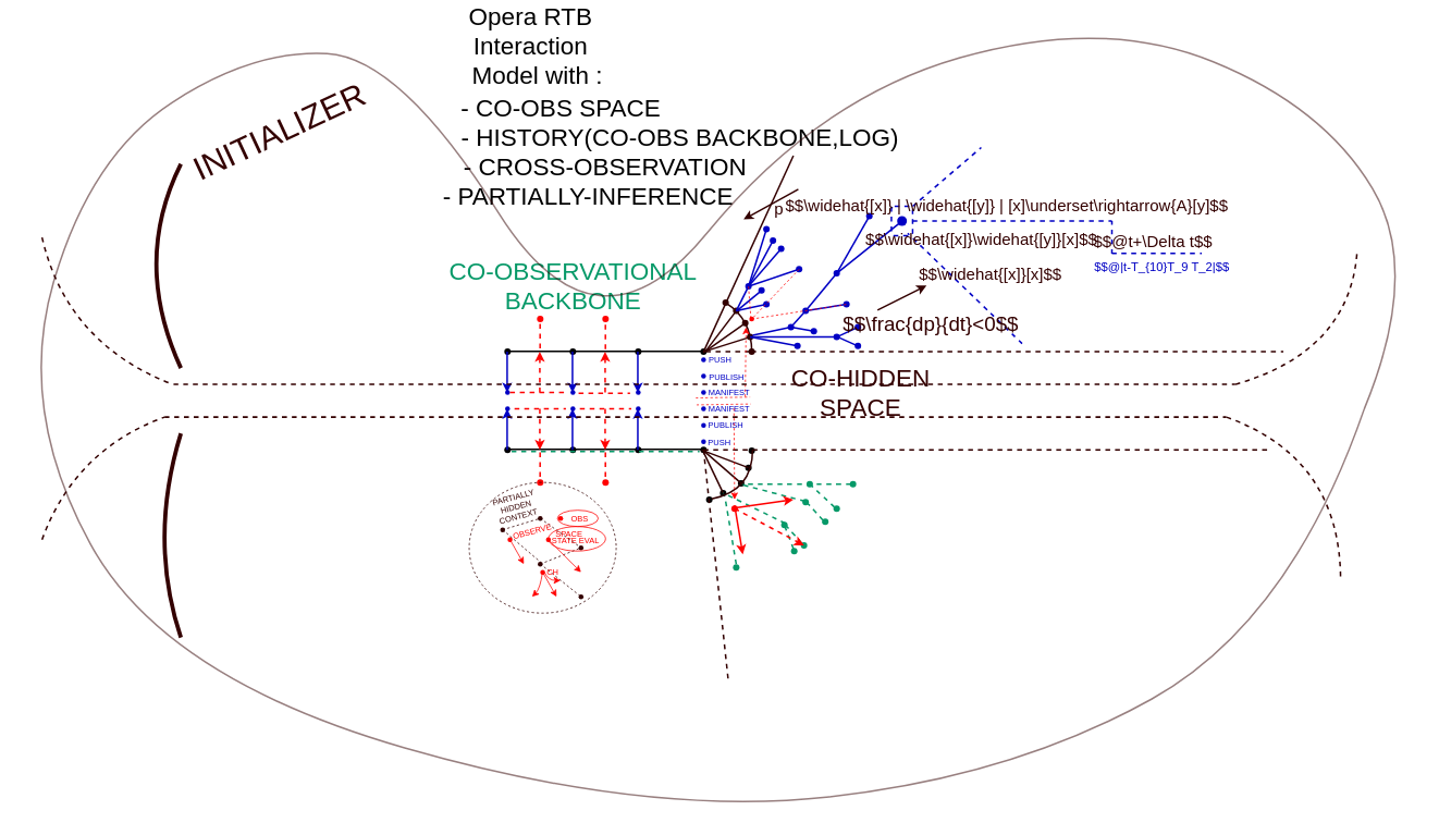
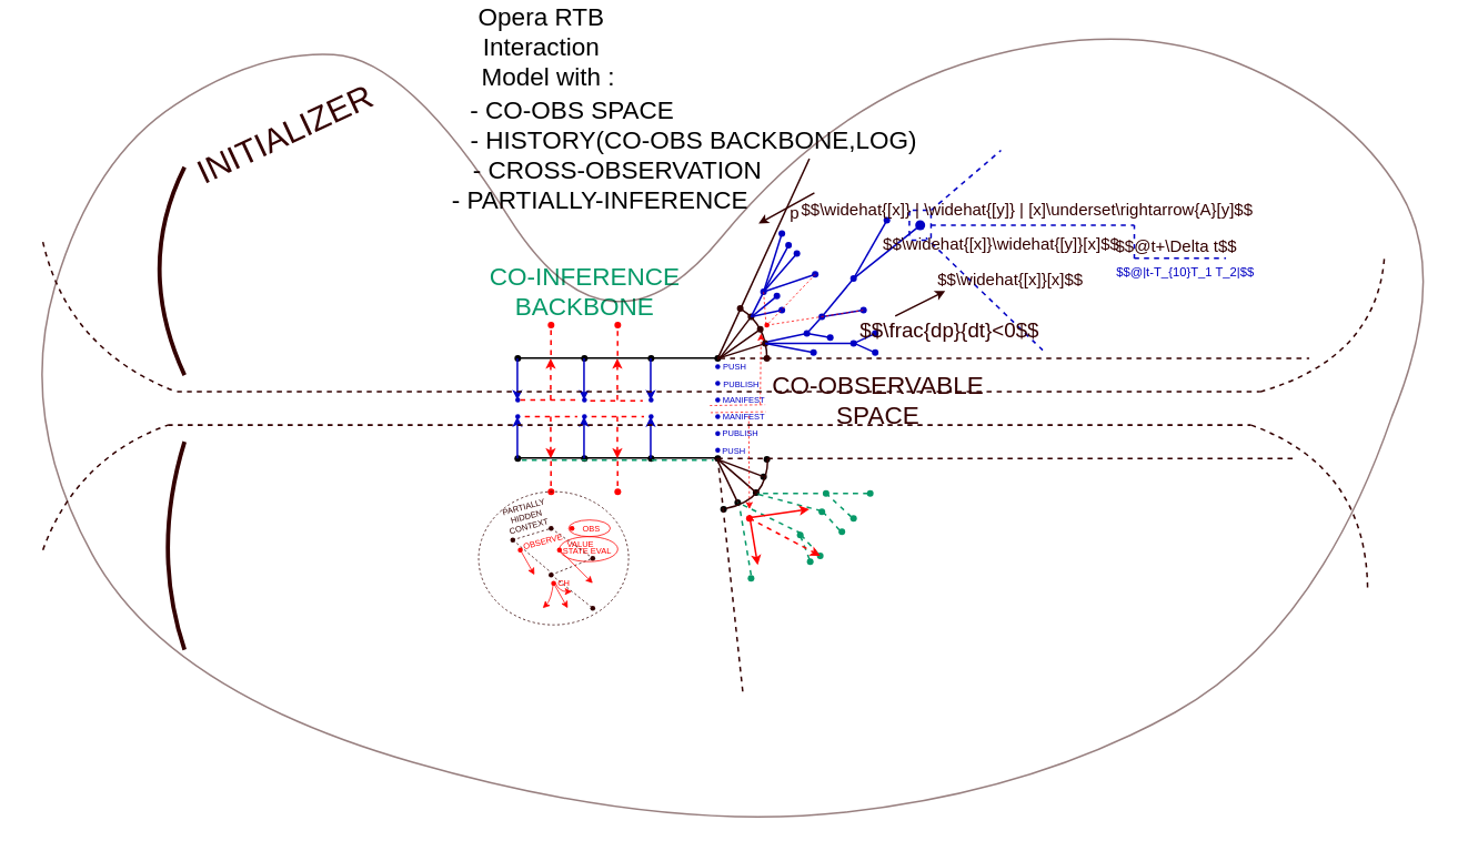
- <mxCell id="175" value="&lt;font style=&quot;font-size: 15px&quot; color=&quot;#0000c4&quot;&gt;$$@|t-T_{10}T_9 T_2|$$&lt;/font&gt;" style="text;html=1;align=center;verticalAlign=middle;resizable=0;points=[];autosize=1;strokeColor=none;fillColor=none;fontSize=20;fontColor=#330000;" vertex="1" parent="1"><mxGeometry x="1332" y="309" width="180" height="30" as="geometry" /></mxCell>
+ <mxCell id="175" value="&lt;font style=&quot;font-size: 15px&quot; color=&quot;#0000c4&quot;&gt;$$@|t-T_{10}T_1 T_2|$$&lt;/font&gt;" style="text;html=1;align=center;verticalAlign=middle;resizable=0;points=[];autosize=1;strokeColor=none;fillColor=none;fontSize=20;fontColor=#330000;" vertex="1" parent="1"><mxGeometry x="1332" y="309" width="180" height="30" as="geometry" /></mxCell>
- <mxCell id="4" value="&lt;font color=&quot;#069968&quot;&gt;CO-OBSERVATIONAL&lt;br&gt;BACKBONE&lt;br&gt;&lt;/font&gt;" style="text;html=1;align=center;verticalAlign=middle;resizable=0;points=[];autosize=1;strokeColor=none;fillColor=none;fontSize=30;" vertex="1" parent="1"><mxGeometry x="541" y="310" width="320" height="80" as="geometry" /></mxCell>
+ <mxCell id="4" value="&lt;font color=&quot;#069968&quot;&gt;CO-INFERENCE&lt;br&gt;BACKBONE&lt;br&gt;&lt;/font&gt;" style="text;html=1;align=center;verticalAlign=middle;resizable=0;points=[];autosize=1;strokeColor=none;fillColor=none;fontSize=30;" vertex="1" parent="1"><mxGeometry x="541" y="310" width="320" height="80" as="geometry" /></mxCell>
- <mxCell id="167" value="&lt;font color=&quot;#330000&quot;&gt;CO-HIDDEN&lt;br&gt;SPACE&lt;br&gt;&lt;/font&gt;" style="text;html=1;align=center;verticalAlign=middle;resizable=0;points=[];autosize=1;strokeColor=none;fillColor=none;fontSize=30;" vertex="1" parent="1"><mxGeometry x="918" y="440" width="270" height="80" as="geometry" /></mxCell>
+ <mxCell id="167" value="&lt;font color=&quot;#330000&quot;&gt;CO-OBSERVABLE&lt;br&gt;SPACE&lt;br&gt;&lt;/font&gt;" style="text;html=1;align=center;verticalAlign=middle;resizable=0;points=[];autosize=1;strokeColor=none;fillColor=none;fontSize=30;" vertex="1" parent="1"><mxGeometry x="918" y="440" width="270" height="80" as="geometry" /></mxCell>
- <mxCell id="56" value="SPACE" style="text;html=1;align=center;verticalAlign=middle;resizable=0;points=[];autosize=1;strokeColor=none;fillColor=none;fontSize=10;fontColor=#FF0000;" vertex="1" parent="1"><mxGeometry x="671" y="643" width="50" height="20" as="geometry" /></mxCell>
+ <mxCell id="56" value="VALUE" style="text;html=1;align=center;verticalAlign=middle;resizable=0;points=[];autosize=1;strokeColor=none;fillColor=none;fontSize=10;fontColor=#FF0000;" vertex="1" parent="1"><mxGeometry x="671" y="643" width="50" height="20" as="geometry" /></mxCell>
